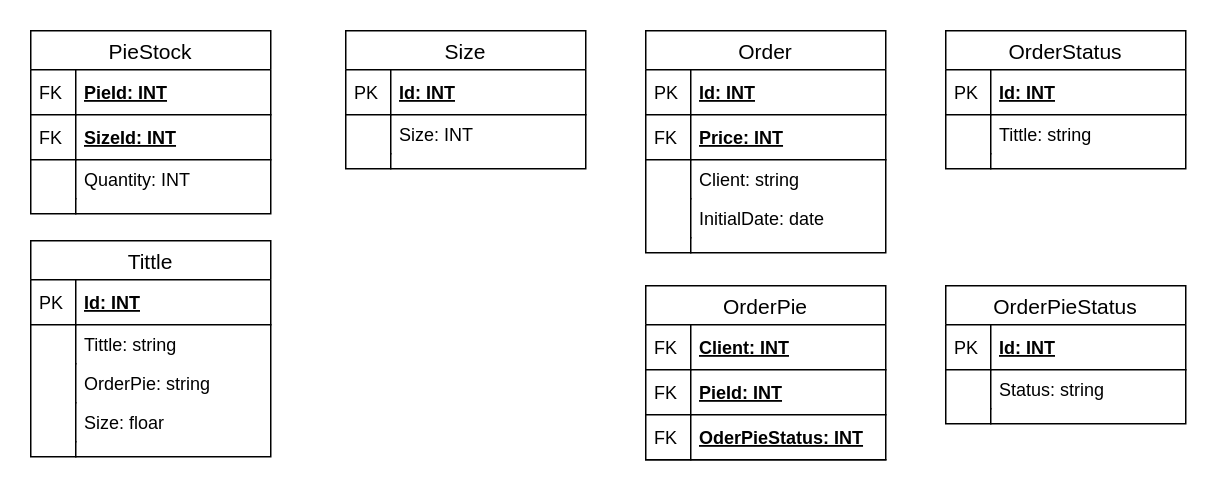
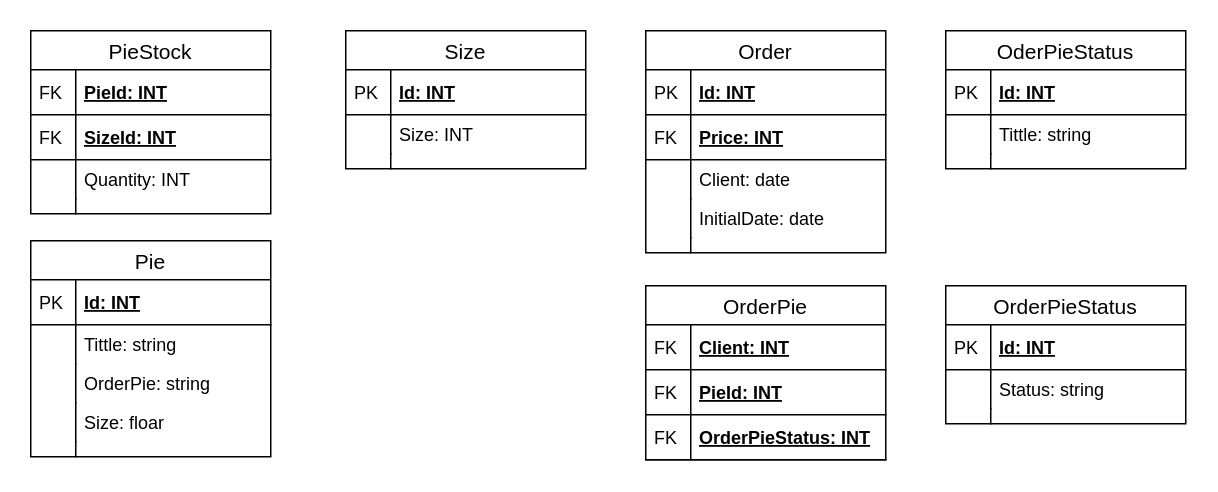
- <mxCell id="2" value="OrderStatus" style="swimlane;fontStyle=0;childLayout=stackLayout;horizontal=1;startSize=26;horizontalStack=0;resizeParent=1;resizeParentMax=0;resizeLast=0;collapsible=1;marginBottom=0;align=center;fontSize=14;" parent="1" vertex="1"><mxGeometry x="630" y="20" width="160" height="92" as="geometry" /></mxCell>
+ <mxCell id="2" value="OderPieStatus" style="swimlane;fontStyle=0;childLayout=stackLayout;horizontal=1;startSize=26;horizontalStack=0;resizeParent=1;resizeParentMax=0;resizeLast=0;collapsible=1;marginBottom=0;align=center;fontSize=14;" parent="1" vertex="1"><mxGeometry x="630" y="20" width="160" height="92" as="geometry" /></mxCell>
- <mxCell id="14" value="Client: string" style="shape=partialRectangle;top=0;left=0;right=0;bottom=0;align=left;verticalAlign=top;fillColor=none;spacingLeft=34;spacingRight=4;overflow=hidden;rotatable=0;points=[[0,0.5],[1,0.5]];portConstraint=eastwest;dropTarget=0;fontSize=12;" parent="9" vertex="1"><mxGeometry y="86" width="160" height="26" as="geometry" /></mxCell>
+ <mxCell id="14" value="Client: date" style="shape=partialRectangle;top=0;left=0;right=0;bottom=0;align=left;verticalAlign=top;fillColor=none;spacingLeft=34;spacingRight=4;overflow=hidden;rotatable=0;points=[[0,0.5],[1,0.5]];portConstraint=eastwest;dropTarget=0;fontSize=12;" parent="9" vertex="1"><mxGeometry y="86" width="160" height="26" as="geometry" /></mxCell>
- <mxCell id="43" value="Tittle" style="swimlane;fontStyle=0;childLayout=stackLayout;horizontal=1;startSize=26;horizontalStack=0;resizeParent=1;resizeParentMax=0;resizeLast=0;collapsible=1;marginBottom=0;align=center;fontSize=14;" parent="1" vertex="1"><mxGeometry x="20" y="160" width="160" height="144" as="geometry" /></mxCell>
+ <mxCell id="43" value="Pie" style="swimlane;fontStyle=0;childLayout=stackLayout;horizontal=1;startSize=26;horizontalStack=0;resizeParent=1;resizeParentMax=0;resizeLast=0;collapsible=1;marginBottom=0;align=center;fontSize=14;" parent="1" vertex="1"><mxGeometry x="20" y="160" width="160" height="144" as="geometry" /></mxCell>
- <mxCell id="25" value="OderPieStatus: INT" style="shape=partialRectangle;top=0;left=0;right=0;bottom=1;align=left;verticalAlign=middle;fillColor=none;spacingLeft=34;spacingRight=4;overflow=hidden;rotatable=0;points=[[0,0.5],[1,0.5]];portConstraint=eastwest;dropTarget=0;fontStyle=5;fontSize=12;" parent="20" vertex="1"><mxGeometry y="86" width="160" height="30" as="geometry" /></mxCell>
+ <mxCell id="25" value="OrderPieStatus: INT" style="shape=partialRectangle;top=0;left=0;right=0;bottom=1;align=left;verticalAlign=middle;fillColor=none;spacingLeft=34;spacingRight=4;overflow=hidden;rotatable=0;points=[[0,0.5],[1,0.5]];portConstraint=eastwest;dropTarget=0;fontStyle=5;fontSize=12;" parent="20" vertex="1"><mxGeometry y="86" width="160" height="30" as="geometry" /></mxCell>
